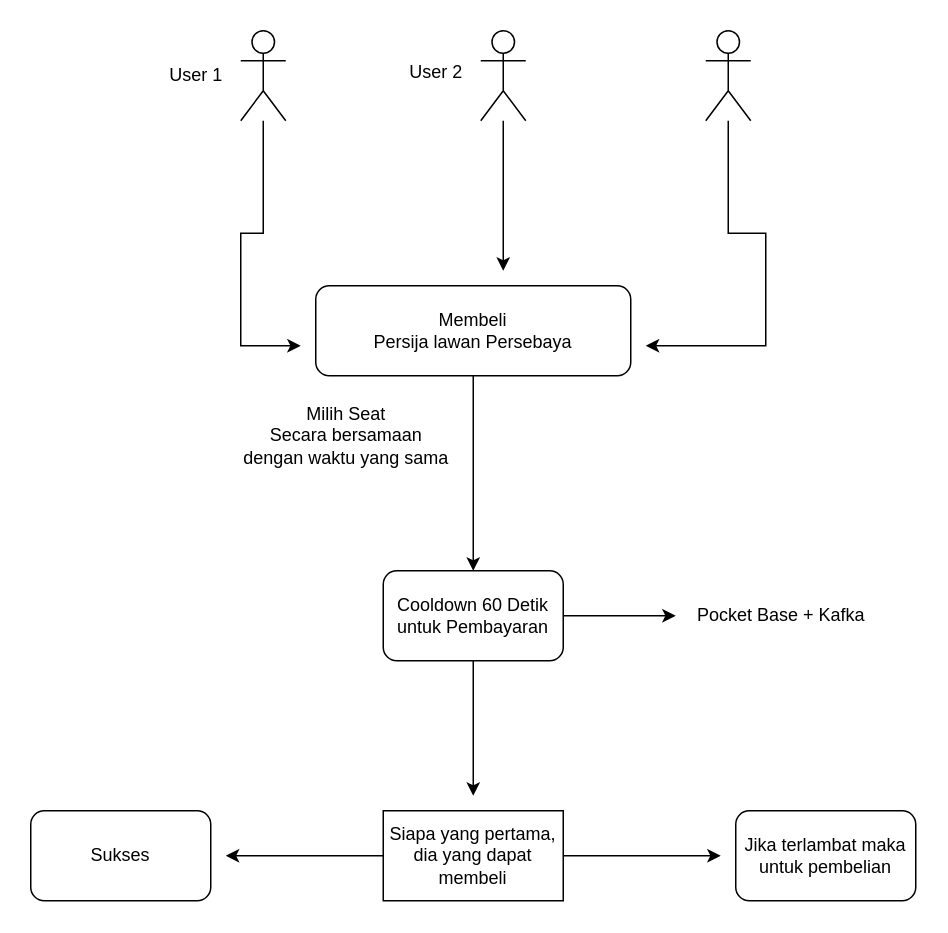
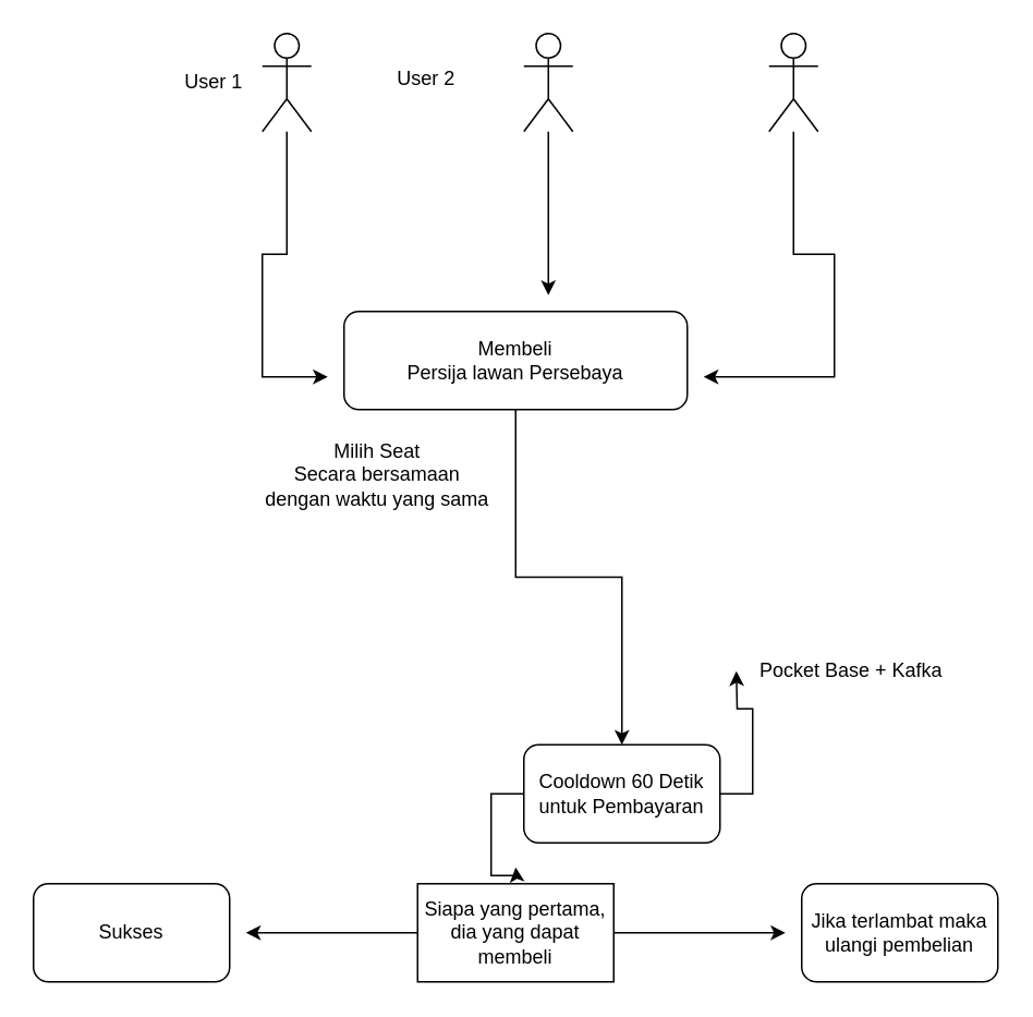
- <mxCell id="11" value="&lt;div&gt;User 2&lt;/div&gt;&lt;div&gt;&lt;br&gt;&lt;/div&gt;" style="text;html=1;align=center;verticalAlign=middle;resizable=0;points=[];autosize=1;strokeColor=none;fillColor=none;" vertex="1" parent="1"><mxGeometry x="260" y="35" width="60" height="40" as="geometry" /></mxCell>
+ <mxCell id="11" value="&lt;div&gt;User 2&lt;/div&gt;&lt;div&gt;&lt;br&gt;&lt;/div&gt;" style="text;html=1;align=center;verticalAlign=middle;resizable=0;points=[];autosize=1;strokeColor=none;fillColor=none;" vertex="1" parent="1"><mxGeometry x="230" y="35" width="60" height="40" as="geometry" /></mxCell>
- <mxCell id="14" value="&lt;div&gt;Cooldown 60 Detik&lt;/div&gt;&lt;div&gt;untuk Pembayaran&lt;br&gt;&lt;/div&gt;" style="whiteSpace=wrap;html=1;rounded=1;" vertex="1" parent="1"><mxGeometry x="255" y="380" width="120" height="60" as="geometry" /></mxCell>
+ <mxCell id="14" value="&lt;div&gt;Cooldown 60 Detik&lt;/div&gt;&lt;div&gt;untuk Pembayaran&lt;br&gt;&lt;/div&gt;" style="whiteSpace=wrap;html=1;rounded=1;" vertex="1" parent="1"><mxGeometry x="320" y="455" width="120" height="60" as="geometry" /></mxCell>
- <mxCell id="20" value="Jika terlambat maka untuk pembelian" style="rounded=1;whiteSpace=wrap;html=1;" vertex="1" parent="1"><mxGeometry x="490" y="540" width="120" height="60" as="geometry" /></mxCell>
+ <mxCell id="20" value="Jika terlambat maka ulangi pembelian" style="rounded=1;whiteSpace=wrap;html=1;" vertex="1" parent="1"><mxGeometry x="490" y="540" width="120" height="60" as="geometry" /></mxCell>
